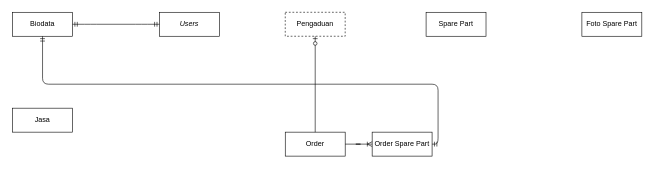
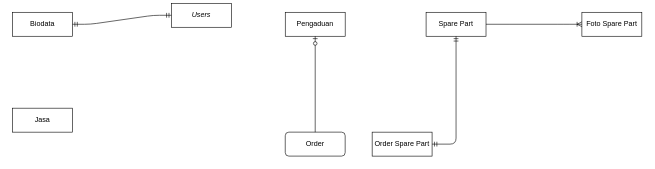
- <mxCell id="2" value="&lt;i&gt;Users&lt;/i&gt;" style="whiteSpace=wrap;html=1;align=center;" parent="1" vertex="1"><mxGeometry x="265" y="20" width="100" height="40" as="geometry" /></mxCell>
+ <mxCell id="2" value="&lt;i&gt;Users&lt;/i&gt;" style="whiteSpace=wrap;html=1;align=center;" parent="1" vertex="1"><mxGeometry x="285" y="5" width="100" height="40" as="geometry" /></mxCell>
- <mxCell id="12" value="Pengaduan" style="whiteSpace=wrap;html=1;align=center;dashed=1;" parent="1" vertex="1"><mxGeometry x="475" y="20" width="100" height="40" as="geometry" /></mxCell>
+ <mxCell id="12" value="Pengaduan" style="whiteSpace=wrap;html=1;align=center;" parent="1" vertex="1"><mxGeometry x="475" y="20" width="100" height="40" as="geometry" /></mxCell>
+ <mxCell id="7" value="" style="edgeStyle=entityRelationEdgeStyle;fontSize=12;html=1;endArrow=ERoneToMany;entryX=0;entryY=0.5;entryDx=0;entryDy=0;exitX=1;exitY=0.5;exitDx=0;exitDy=0;" parent="1" source="5" target="6" edge="1"><mxGeometry width="100" height="100" relative="1" as="geometry"><mxPoint x="600" y="270" as="sourcePoint" /><mxPoint x="700" y="170" as="targetPoint" /></mxGeometry></mxCell>
- <mxCell id="10" value="" style="edgeStyle=orthogonalEdgeStyle;fontSize=12;html=1;endArrow=ERmandOne;startArrow=ERmandOne;exitX=1;exitY=0.5;exitDx=0;exitDy=0;" parent="1" source="9" target="3" edge="1"><mxGeometry width="100" height="100" relative="1" as="geometry"><mxPoint x="510" y="280" as="sourcePoint" /><mxPoint x="610" y="180" as="targetPoint" /></mxGeometry></mxCell>
+ <mxCell id="10" value="" style="edgeStyle=orthogonalEdgeStyle;fontSize=12;html=1;endArrow=ERmandOne;startArrow=ERmandOne;entryX=0.5;entryY=1;entryDx=0;entryDy=0;exitX=1;exitY=0.5;exitDx=0;exitDy=0;" parent="1" source="9" target="5" edge="1"><mxGeometry width="100" height="100" relative="1" as="geometry"><mxPoint x="510" y="280" as="sourcePoint" /><mxPoint x="610" y="180" as="targetPoint" /></mxGeometry></mxCell>
- <mxCell id="8" value="Order" style="whiteSpace=wrap;html=1;align=center;" parent="1" vertex="1"><mxGeometry x="475" y="220" width="100" height="40" as="geometry" /></mxCell>
+ <mxCell id="8" value="Order" style="whiteSpace=wrap;html=1;align=center;rounded=1;" parent="1" vertex="1"><mxGeometry x="475" y="220" width="100" height="40" as="geometry" /></mxCell>
- <mxCell id="11" value="" style="edgeStyle=entityRelationEdgeStyle;fontSize=12;html=1;endArrow=ERoneToMany;entryX=0;entryY=0.5;entryDx=0;entryDy=0;exitX=1;exitY=0.5;exitDx=0;exitDy=0;" parent="1" source="8" target="9" edge="1"><mxGeometry width="100" height="100" relative="1" as="geometry"><mxPoint x="480" y="310" as="sourcePoint" /><mxPoint x="580" y="210" as="targetPoint" /></mxGeometry></mxCell>
